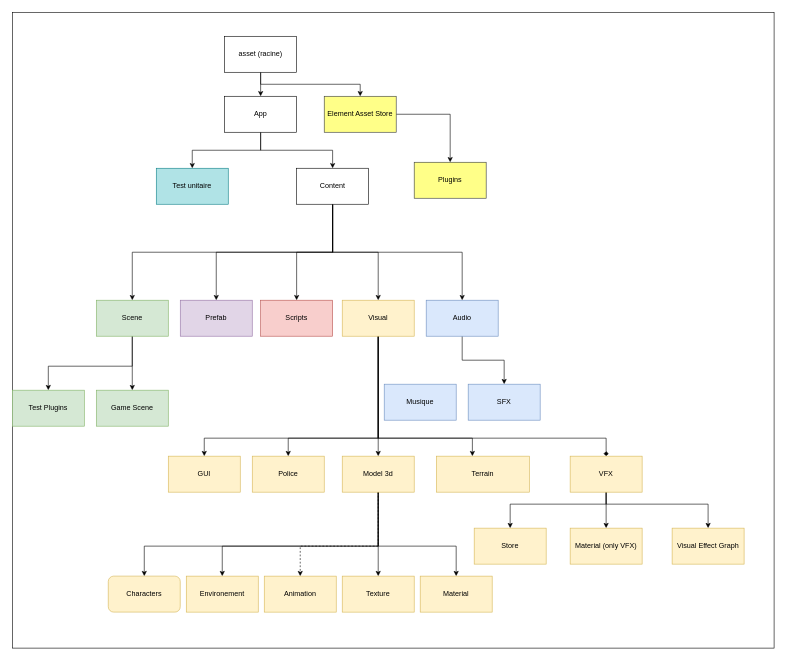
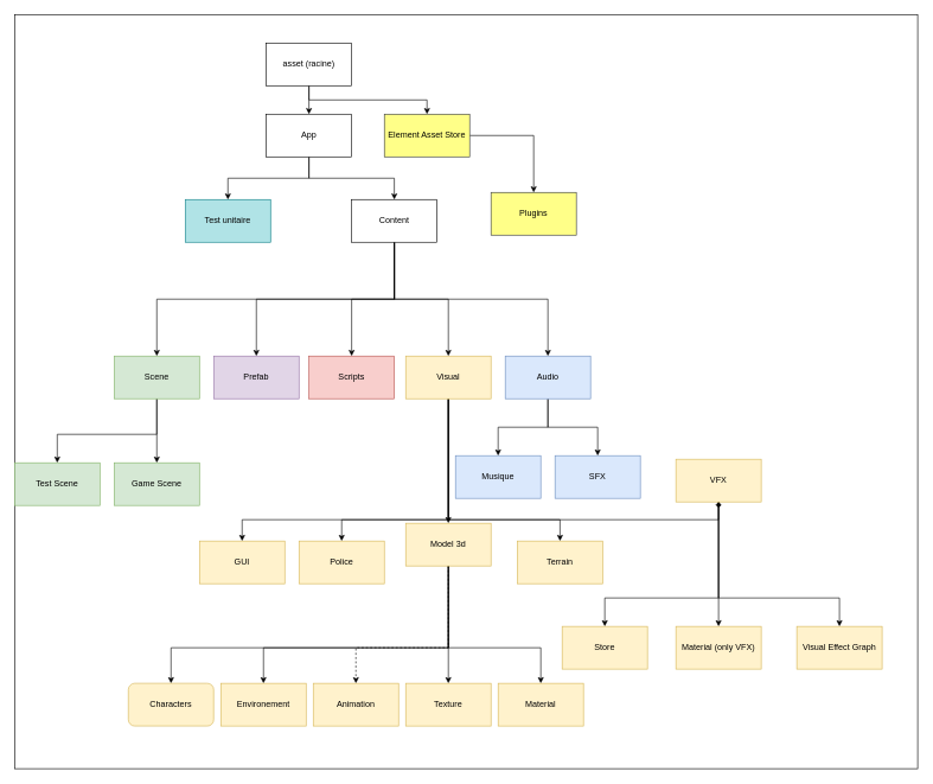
+ <mxCell id="24" style="edgeStyle=orthogonalEdgeStyle;rounded=0;orthogonalLoop=1;jettySize=auto;html=1;" parent="1" source="26" target="48" edge="1"><mxGeometry relative="1" as="geometry" /></mxCell>
- <mxCell id="39" value="Test Plugins" style="rounded=0;whiteSpace=wrap;html=1;fillColor=#d5e8d4;strokeColor=#82b366;" parent="1" vertex="1"><mxGeometry y="650" width="120" height="60" as="geometry" x="20" /></mxCell>
+ <mxCell id="39" value="Test Scene" style="rounded=0;whiteSpace=wrap;html=1;fillColor=#d5e8d4;strokeColor=#82b366;" parent="1" vertex="1"><mxGeometry y="650" width="120" height="60" as="geometry" x="20" /></mxCell>
- <mxCell id="32" value="Model 3d" style="rounded=0;whiteSpace=wrap;html=1;fillColor=#fff2cc;strokeColor=#d6b656;" parent="1" vertex="1"><mxGeometry x="570" y="760" width="120" height="60" as="geometry" /></mxCell>
+ <mxCell id="32" value="Model 3d" style="rounded=0;whiteSpace=wrap;html=1;fillColor=#fff2cc;strokeColor=#d6b656;" parent="1" vertex="1"><mxGeometry x="570" y="735" width="120" height="60" as="geometry" /></mxCell>
- <mxCell id="52" value="Terrain" style="rounded=0;whiteSpace=wrap;html=1;fillColor=#fff2cc;strokeColor=#d6b656;" parent="1" vertex="1"><mxGeometry x="727" y="760" width="155" height="60" as="geometry" /></mxCell>
+ <mxCell id="52" value="Terrain" style="rounded=0;whiteSpace=wrap;html=1;fillColor=#fff2cc;strokeColor=#d6b656;" parent="1" vertex="1"><mxGeometry x="727" y="760" width="120" height="60" as="geometry" /></mxCell>
- <mxCell id="44" value="VFX" style="rounded=0;whiteSpace=wrap;html=1;fillColor=#fff2cc;strokeColor=#d6b656;" parent="1" vertex="1"><mxGeometry x="950" y="760" width="120" height="60" as="geometry" /></mxCell>
+ <mxCell id="44" value="VFX" style="rounded=0;whiteSpace=wrap;html=1;fillColor=#fff2cc;strokeColor=#d6b656;" parent="1" vertex="1"><mxGeometry x="950" y="645" width="120" height="60" as="geometry" /></mxCell>
